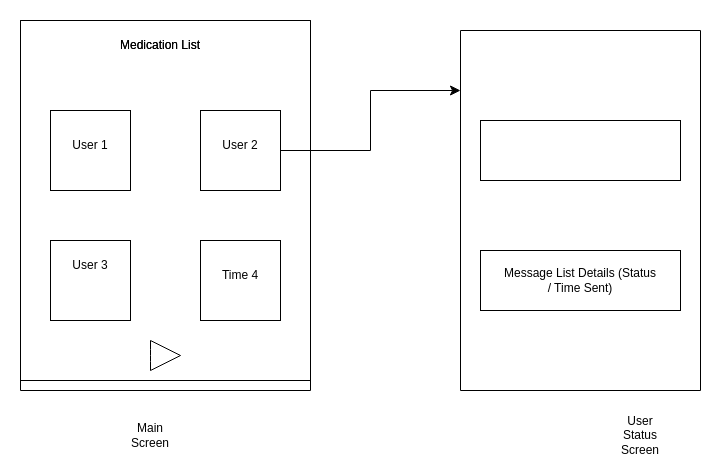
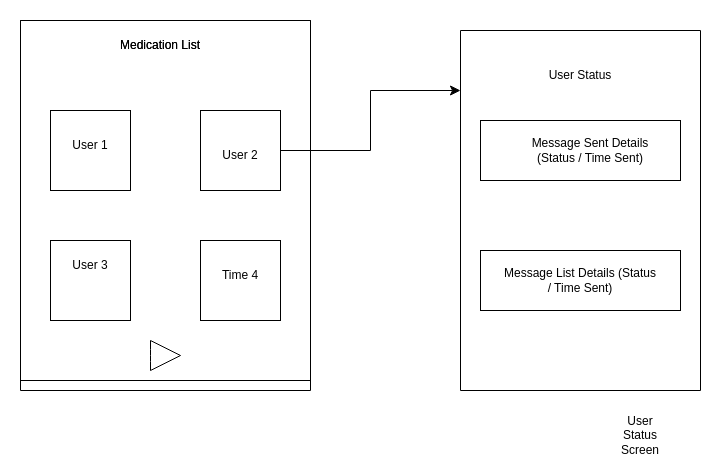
+ <mxCell id="20" value="User Status" style="text;strokeColor=none;align=center;fillColor=none;html=1;verticalAlign=middle;whiteSpace=wrap;rounded=0;" vertex="1" parent="19"><mxGeometry x="40" y="30" width="160" height="30" as="geometry" /></mxCell>
- <mxCell id="12" value="User 2" style="text;strokeColor=none;align=center;fillColor=none;html=1;verticalAlign=middle;whiteSpace=wrap;rounded=0;" vertex="1" parent="7"><mxGeometry x="190" y="110" width="60" height="30" as="geometry" /></mxCell>
+ <mxCell id="12" value="User 2" style="text;strokeColor=none;align=center;fillColor=none;html=1;verticalAlign=middle;whiteSpace=wrap;rounded=0;" vertex="1" parent="7"><mxGeometry x="190" y="120" width="60" height="30" as="geometry" /></mxCell>
+ <mxCell id="22" value="Message Sent Details (Status / Time Sent)" style="text;strokeColor=none;align=center;fillColor=none;html=1;verticalAlign=middle;whiteSpace=wrap;rounded=0;" vertex="1" parent="19"><mxGeometry x="50" y="105" width="160" height="30" as="geometry" /></mxCell>
- <mxCell id="6" value="Main Screen" style="text;strokeColor=none;align=center;fillColor=none;html=1;verticalAlign=middle;whiteSpace=wrap;rounded=0;" vertex="1" parent="1"><mxGeometry x="120" y="420" width="60" height="30" as="geometry" /></mxCell>
